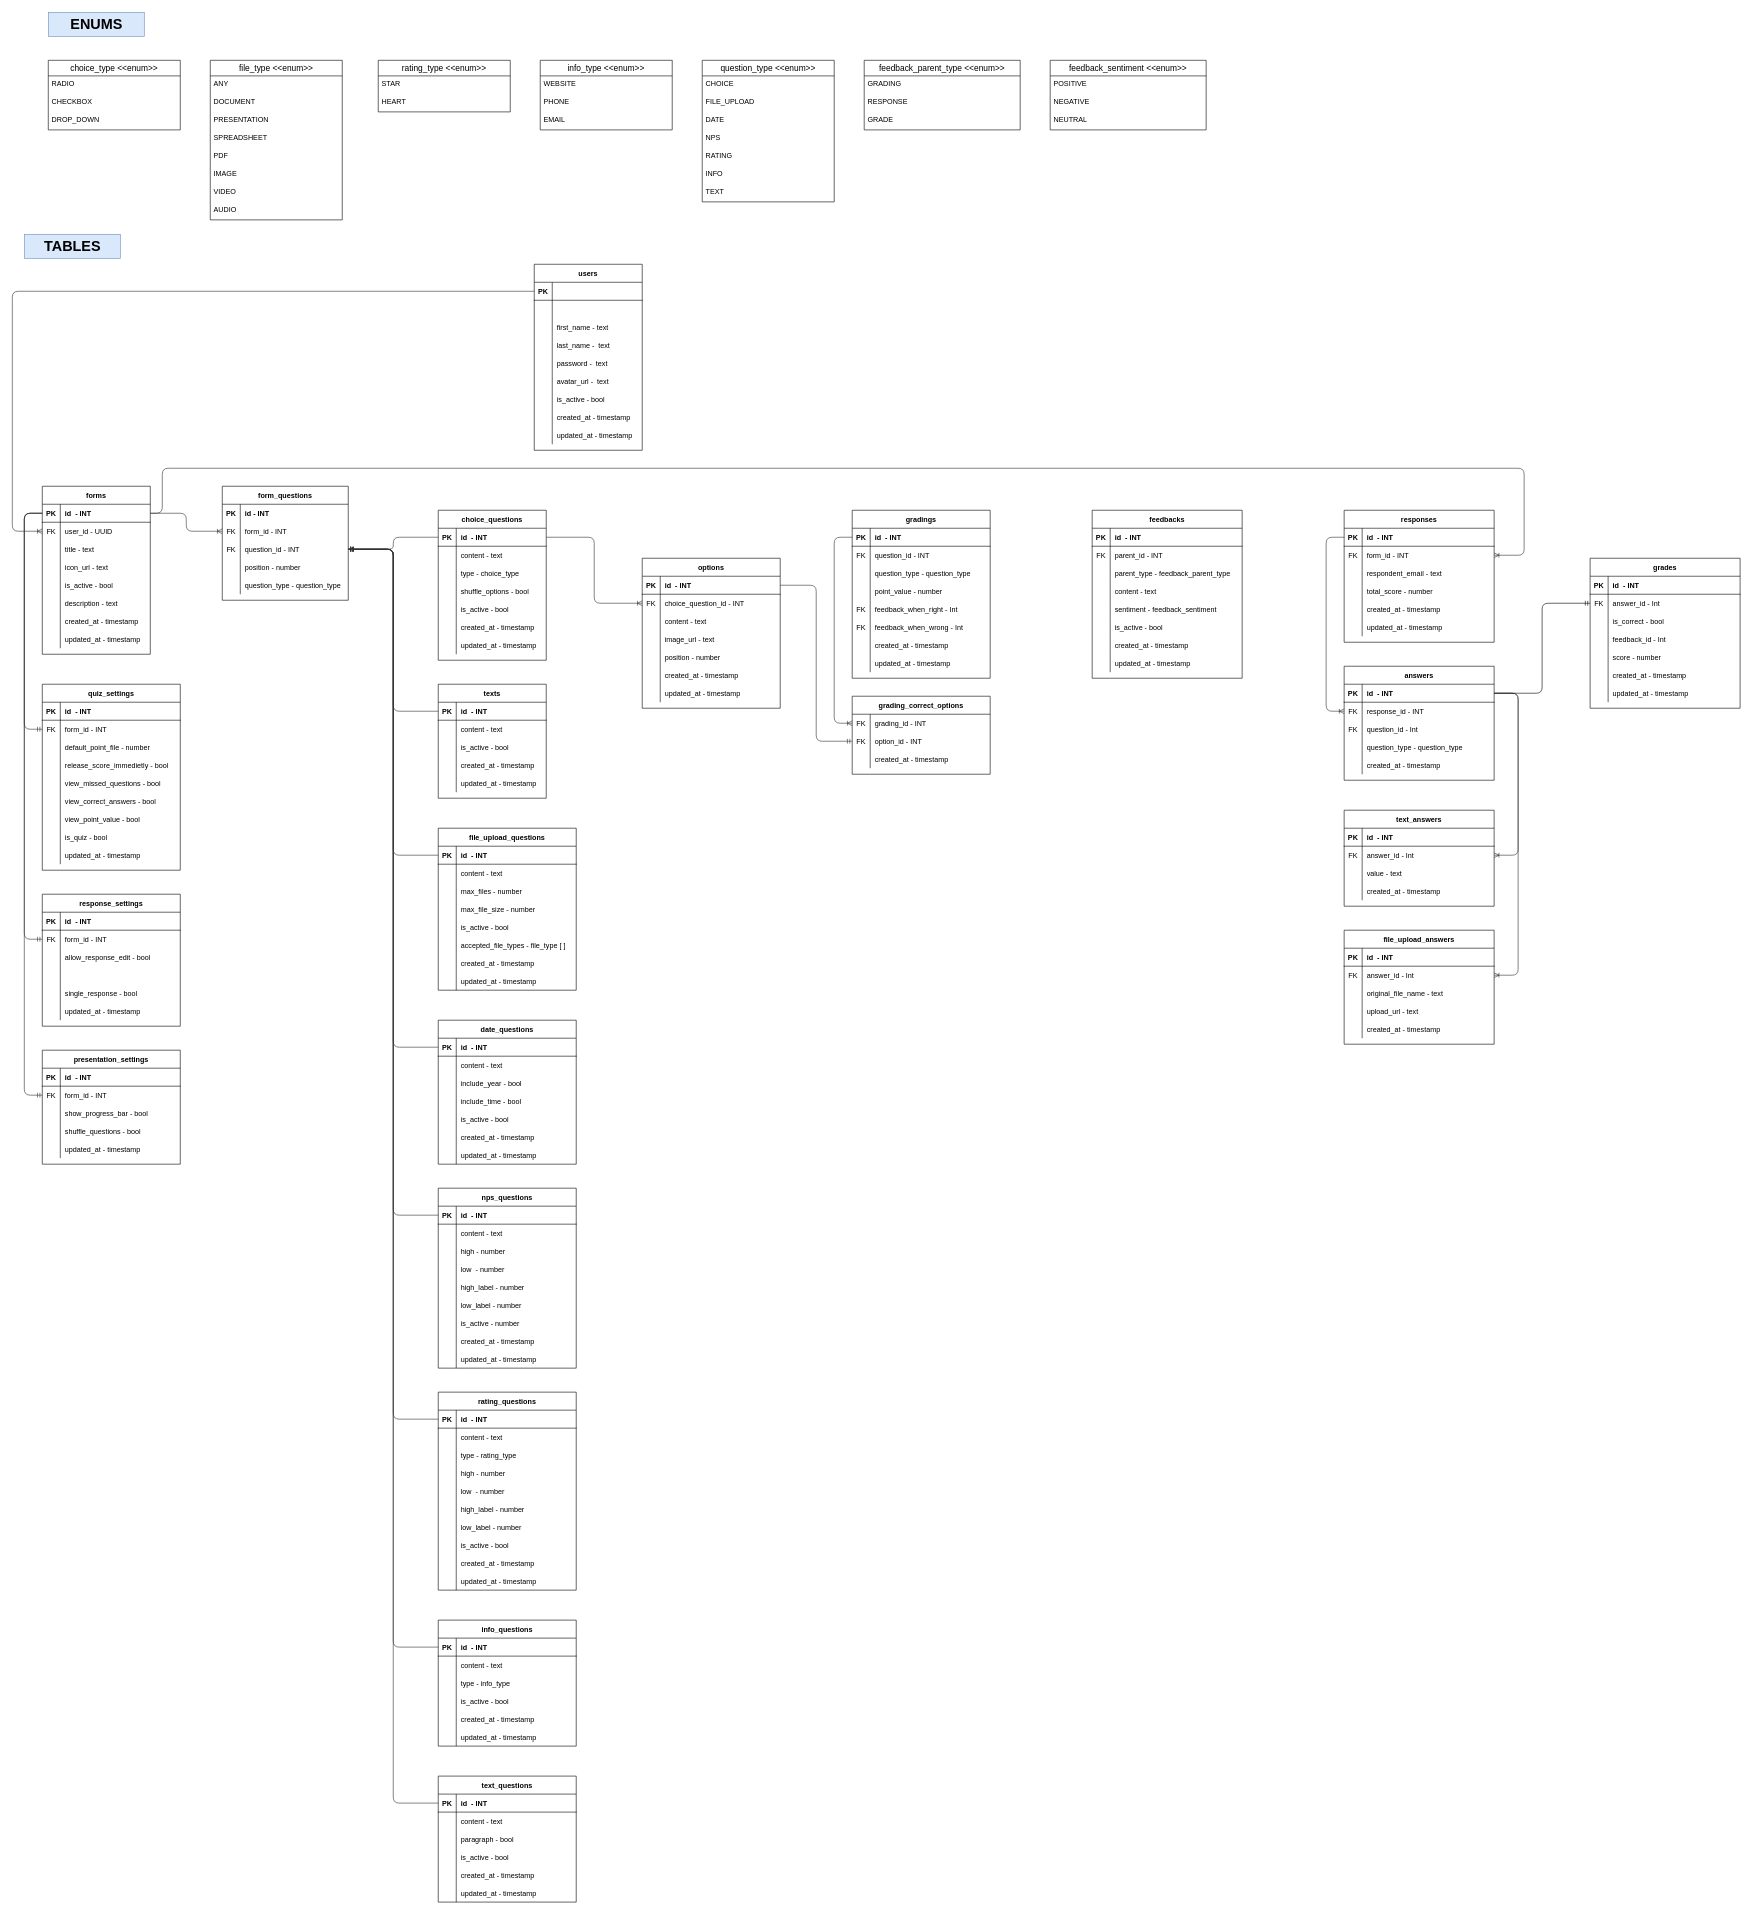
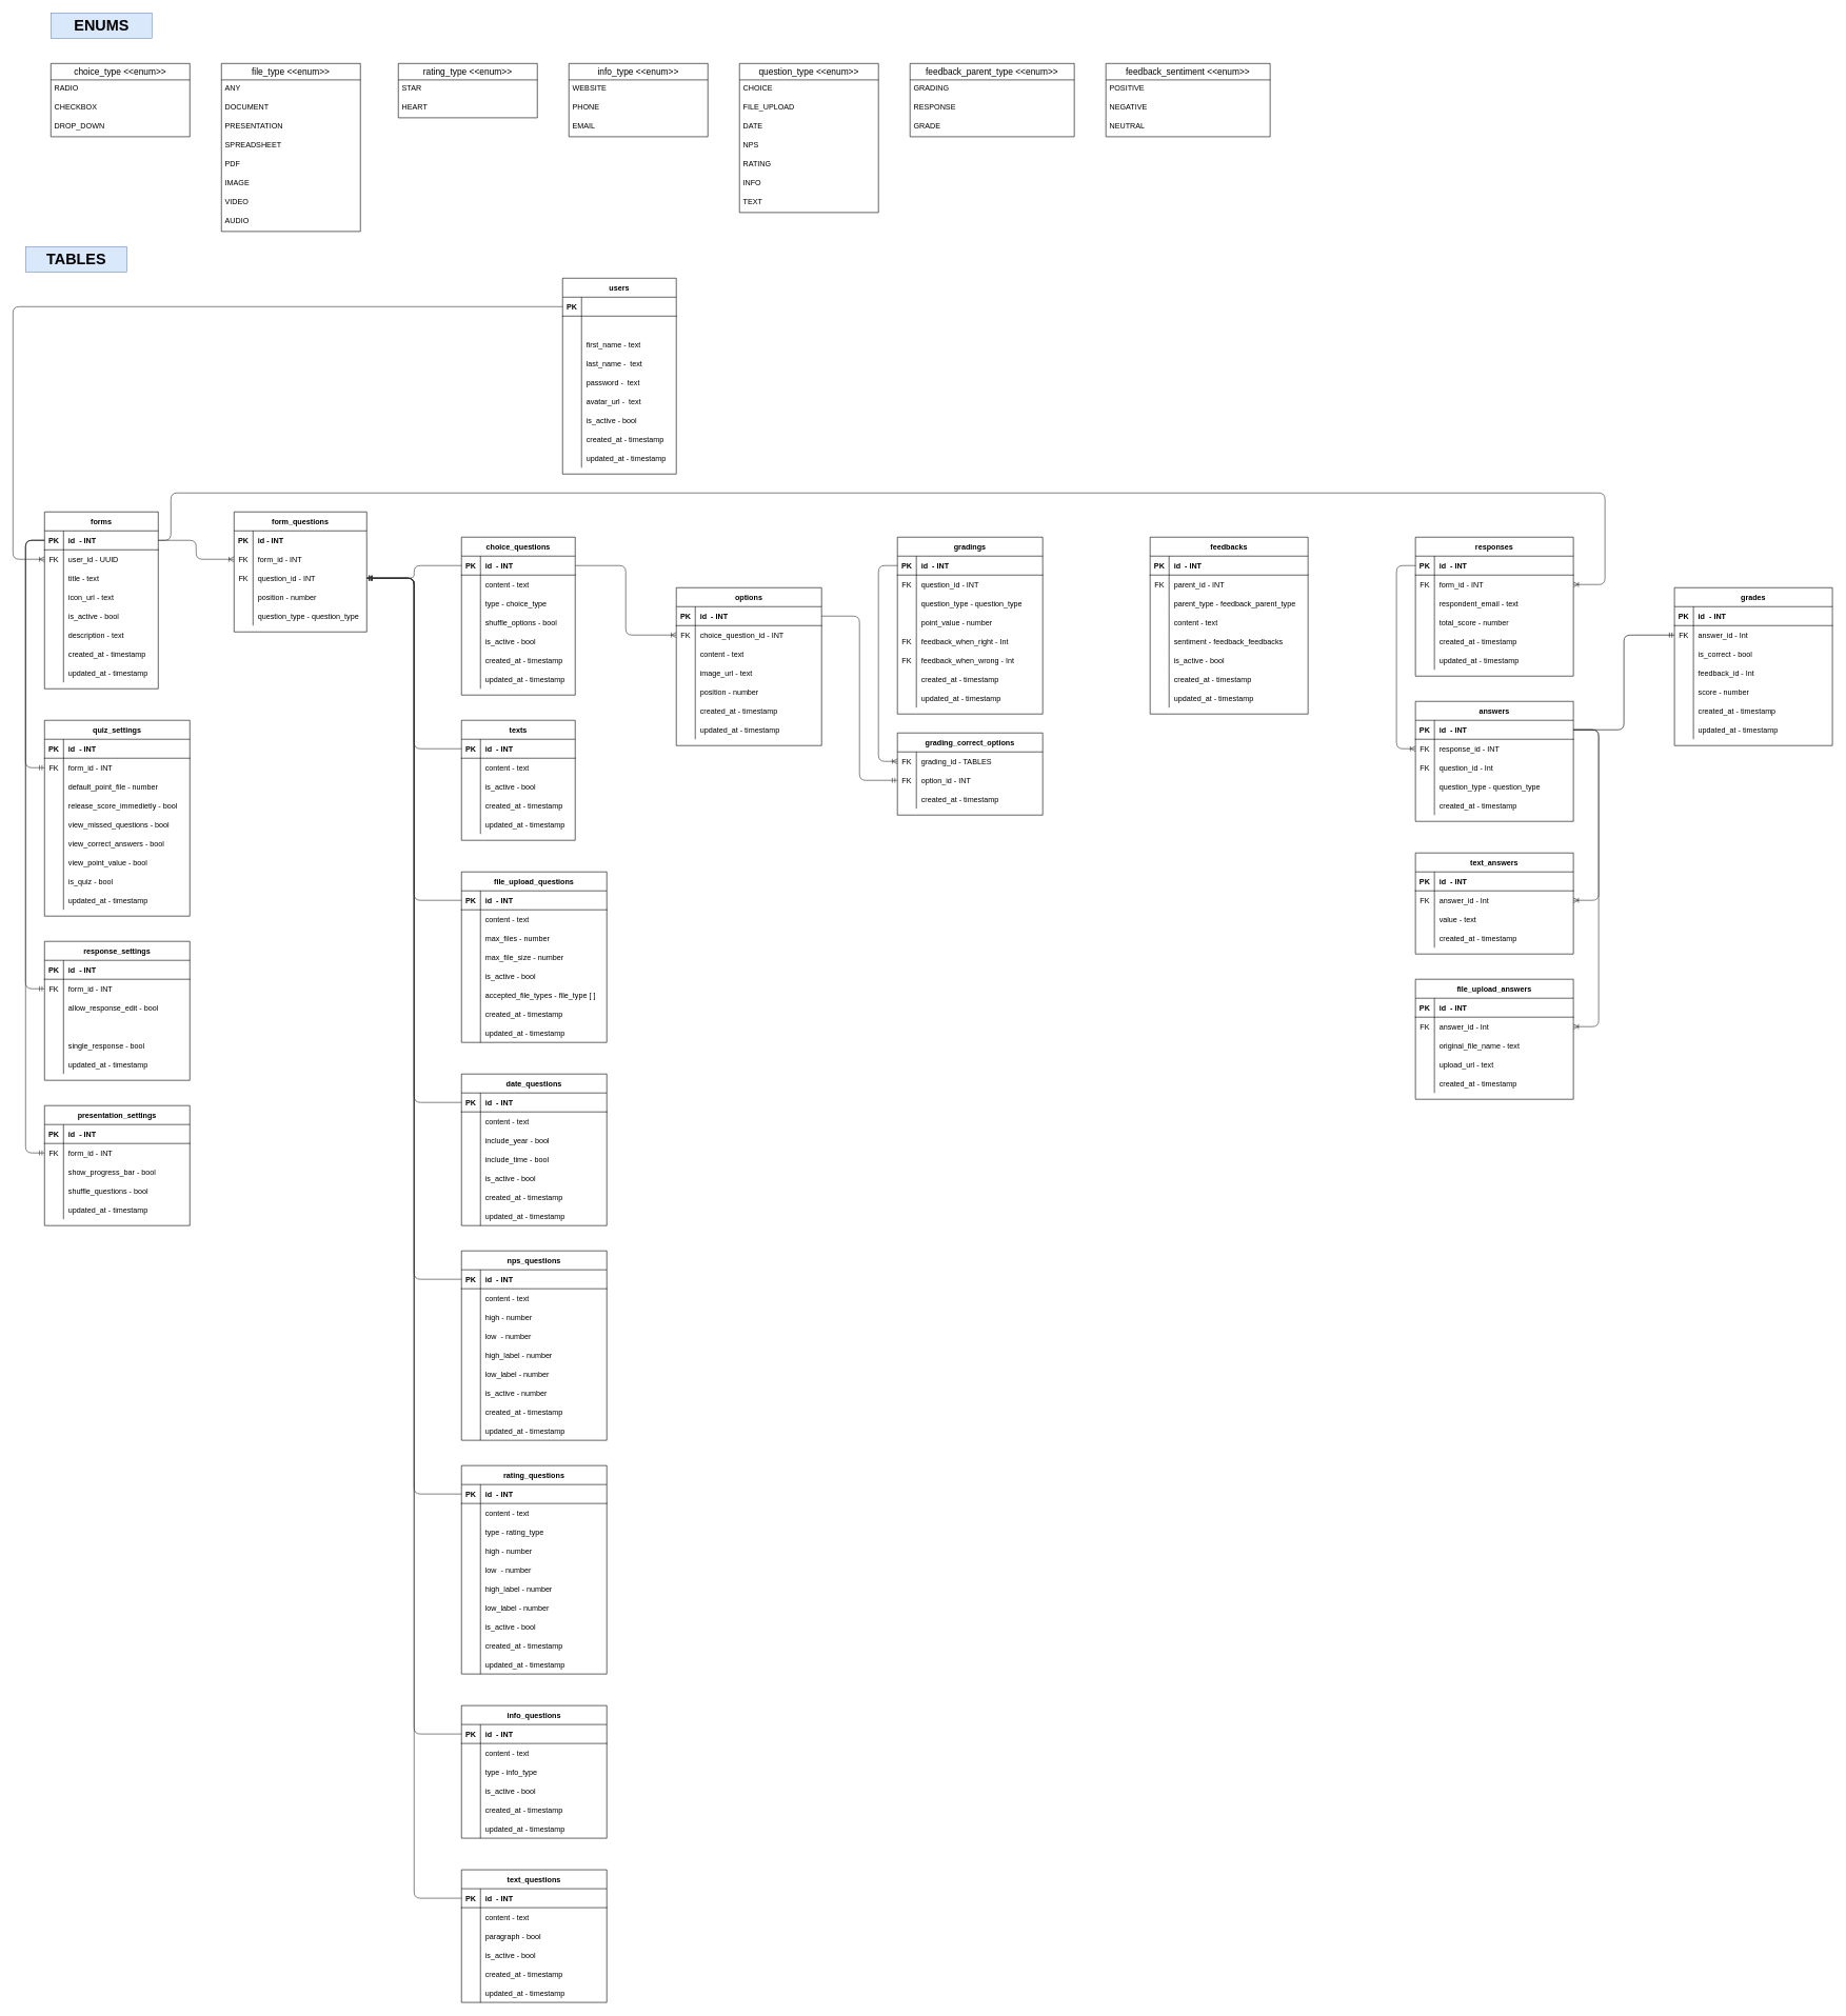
- <mxCell id="439" value="sentiment - feedback_sentiment" style="shape=partialRectangle;connectable=0;fillColor=none;top=0;left=0;bottom=0;right=0;align=left;spacingLeft=6;overflow=hidden;" parent="437" vertex="1"><mxGeometry x="30" width="220" height="30" as="geometry"><mxRectangle width="220" height="30" as="alternateBounds" /></mxGeometry></mxCell>
+ <mxCell id="439" value="sentiment - feedback_feedbacks" style="shape=partialRectangle;connectable=0;fillColor=none;top=0;left=0;bottom=0;right=0;align=left;spacingLeft=6;overflow=hidden;" parent="437" vertex="1"><mxGeometry x="30" width="220" height="30" as="geometry"><mxRectangle width="220" height="30" as="alternateBounds" /></mxGeometry></mxCell>
- <mxCell id="415" value="grading_id - INT" style="shape=partialRectangle;connectable=0;fillColor=none;top=0;left=0;bottom=0;right=0;align=left;spacingLeft=6;overflow=hidden;" parent="413" vertex="1"><mxGeometry x="30" width="200" height="30" as="geometry"><mxRectangle width="200" height="30" as="alternateBounds" /></mxGeometry></mxCell>
+ <mxCell id="415" value="grading_id - TABLES" style="shape=partialRectangle;connectable=0;fillColor=none;top=0;left=0;bottom=0;right=0;align=left;spacingLeft=6;overflow=hidden;" parent="413" vertex="1"><mxGeometry x="30" width="200" height="30" as="geometry"><mxRectangle width="200" height="30" as="alternateBounds" /></mxGeometry></mxCell>
